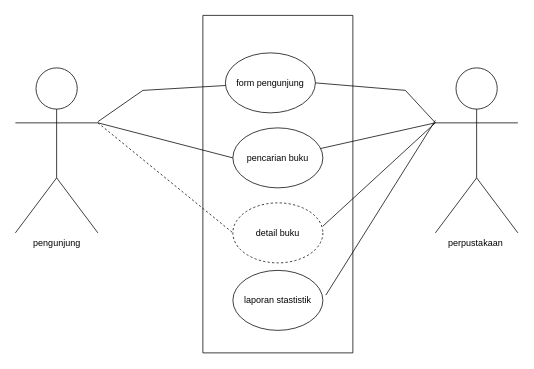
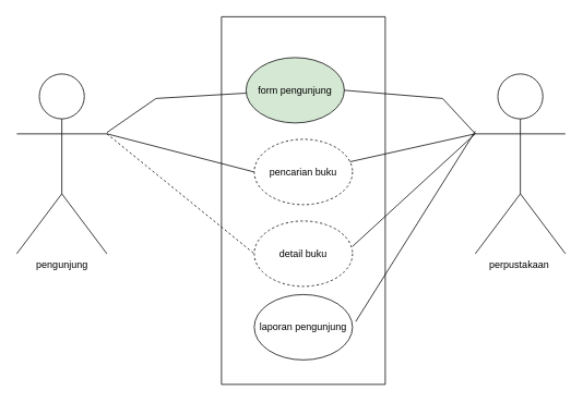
- <mxCell id="5" value="form pengunjung" style="ellipse;whiteSpace=wrap;html=1;" vertex="1" parent="4"><mxGeometry x="30" y="50" width="120" height="80" as="geometry" /></mxCell>
+ <mxCell id="5" value="form pengunjung" style="ellipse;whiteSpace=wrap;html=1;fillColor=#d5e8d4;" vertex="1" parent="4"><mxGeometry x="30" y="50" width="120" height="80" as="geometry" /></mxCell>
- <mxCell id="6" value="pencarian buku" style="ellipse;whiteSpace=wrap;html=1;" vertex="1" parent="4"><mxGeometry x="40" y="150" width="120" height="80" as="geometry" /></mxCell>
+ <mxCell id="6" value="pencarian buku" style="ellipse;whiteSpace=wrap;html=1;dashed=1;" vertex="1" parent="4"><mxGeometry x="40" y="150" width="120" height="80" as="geometry" /></mxCell>
- <mxCell id="8" value="laporan stastistik" style="ellipse;whiteSpace=wrap;html=1;" vertex="1" parent="4"><mxGeometry x="40" y="340" width="120" height="80" as="geometry" /></mxCell>
+ <mxCell id="8" value="laporan pengunjung" style="ellipse;whiteSpace=wrap;html=1;" vertex="1" parent="4"><mxGeometry x="40" y="340" width="120" height="80" as="geometry" /></mxCell>
